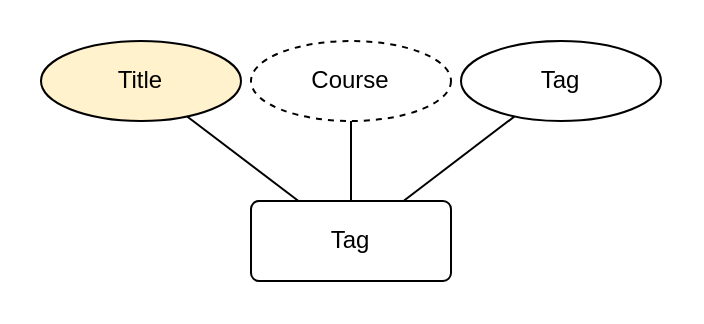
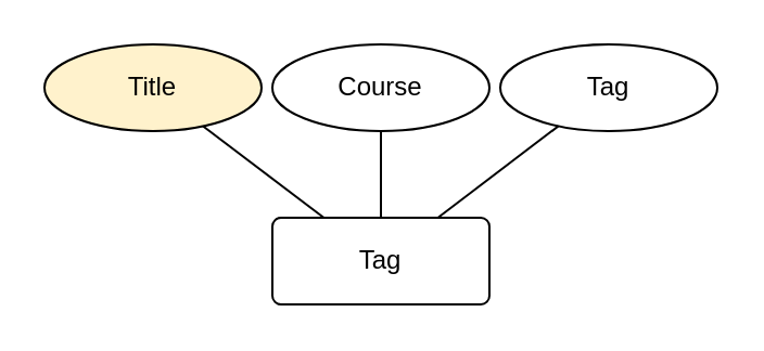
- <mxCell id="5" value="Course" style="ellipse;whiteSpace=wrap;html=1;align=center;dashed=1;" vertex="1" parent="1"><mxGeometry x="125" y="20" width="100" height="40" as="geometry" /></mxCell>
+ <mxCell id="5" value="Course" style="ellipse;whiteSpace=wrap;html=1;align=center;" vertex="1" parent="1"><mxGeometry x="125" y="20" width="100" height="40" as="geometry" /></mxCell>
